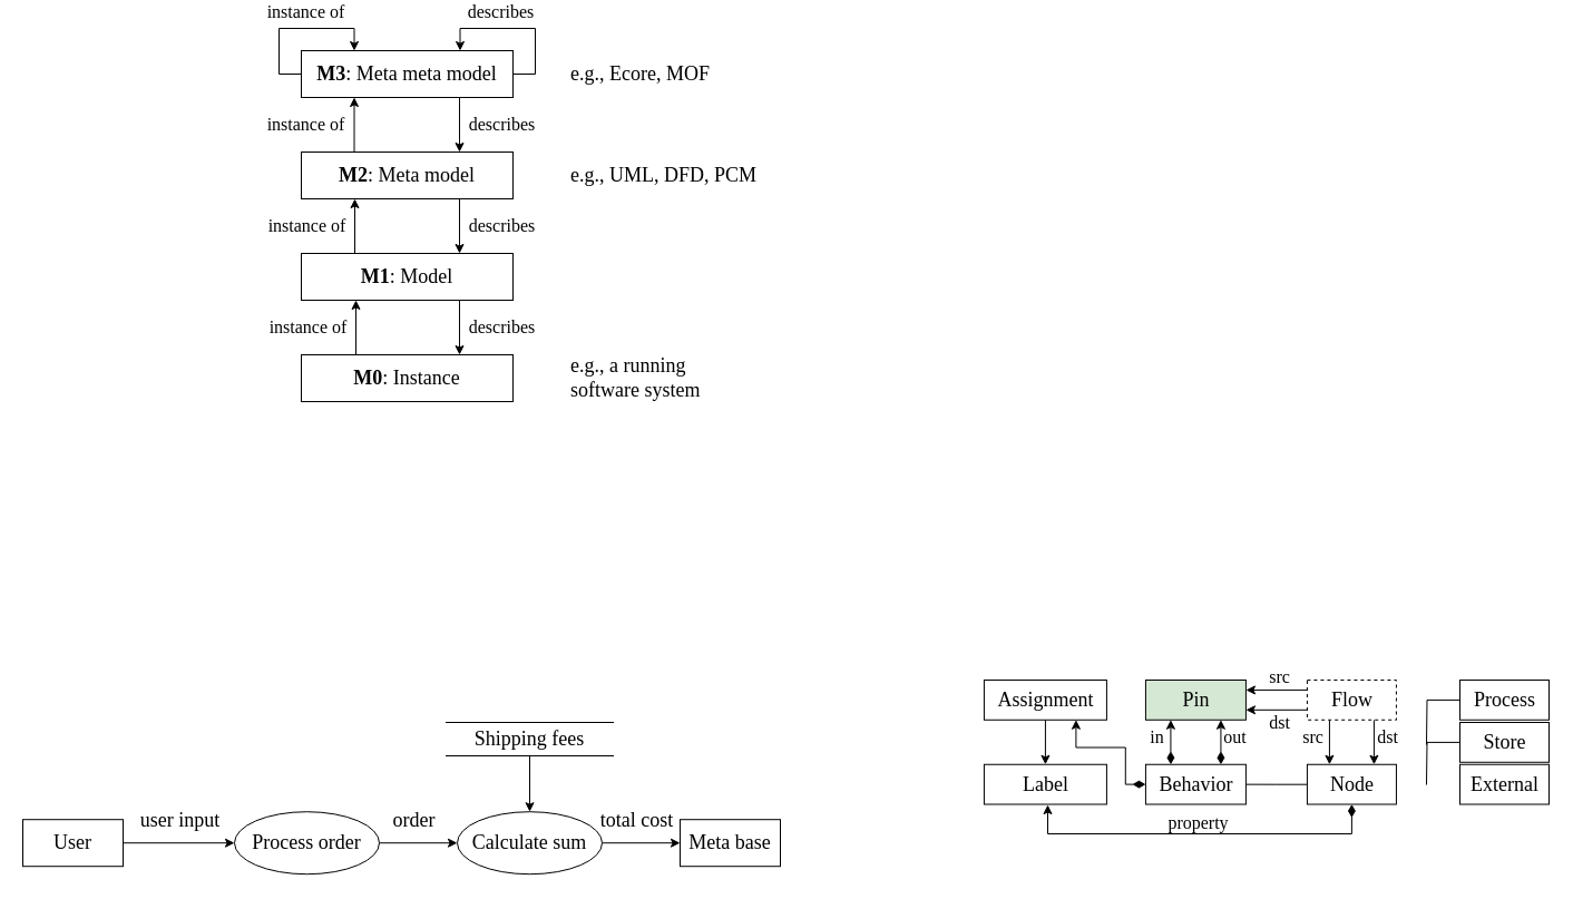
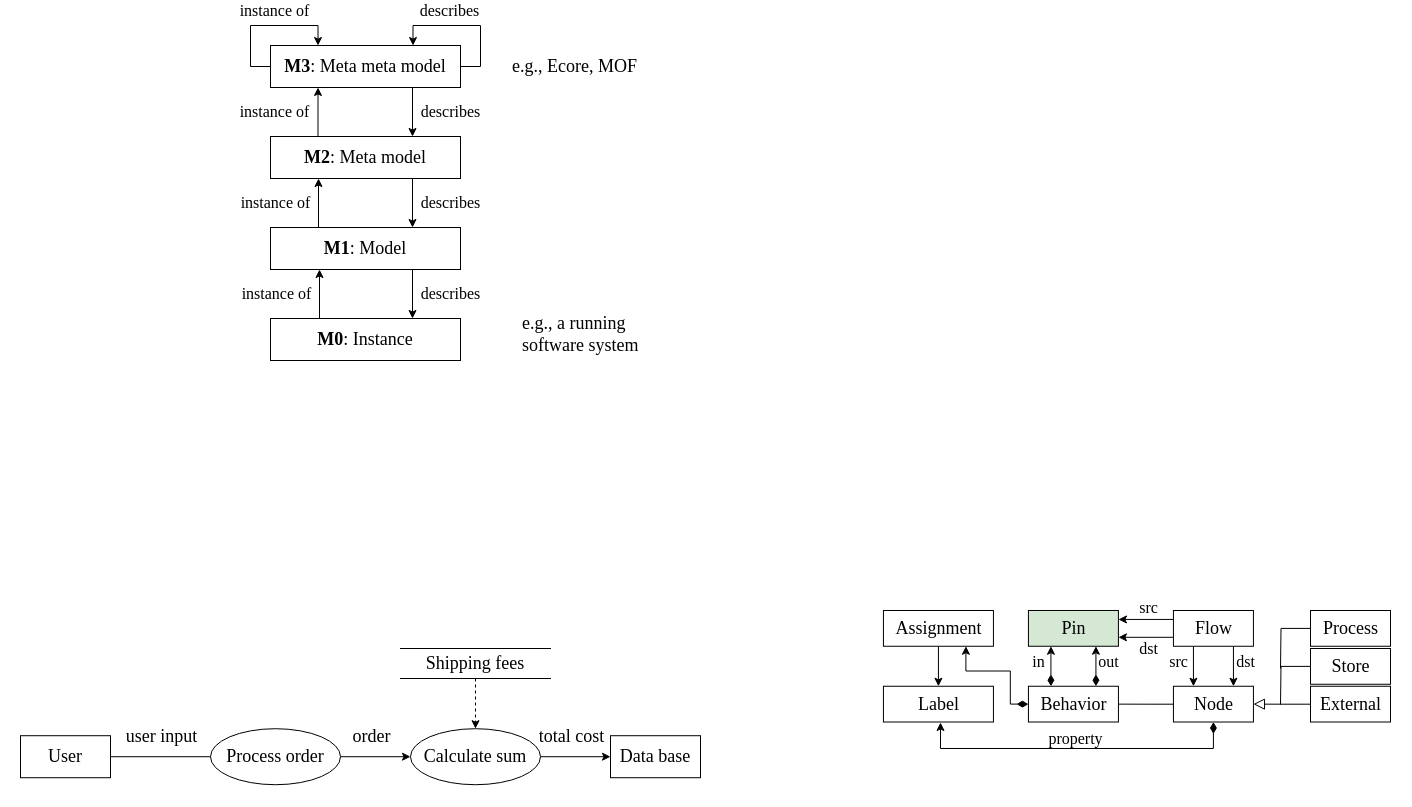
- <mxCell id="19" value="&lt;font face=&quot;Linux Libertine&quot; style=&quot;font-size: 18px&quot;&gt;e.g., UML, DFD, PCM&lt;/font&gt;" style="text;html=1;strokeColor=none;fillColor=none;align=left;verticalAlign=middle;whiteSpace=wrap;rounded=0;" parent="1" vertex="1"><mxGeometry x="510" y="142" width="170" height="20" as="geometry" /></mxCell>
- <mxCell id="20" value="&lt;font face=&quot;Linux Libertine&quot; style=&quot;font-size: 18px&quot;&gt;e.g., a running software system&lt;/font&gt;" style="text;html=1;strokeColor=none;fillColor=none;align=left;verticalAlign=middle;whiteSpace=wrap;rounded=0;" parent="1" vertex="1"><mxGeometry x="510" y="324" width="160" height="20" as="geometry" /></mxCell>
+ <mxCell id="20" value="&lt;font face=&quot;Linux Libertine&quot; style=&quot;font-size: 18px&quot;&gt;e.g., a running software system&lt;/font&gt;" style="text;html=1;strokeColor=none;fillColor=none;align=left;verticalAlign=middle;whiteSpace=wrap;rounded=0;" parent="1" vertex="1"><mxGeometry x="520" y="319" width="160" height="20" as="geometry" /></mxCell>
- <mxCell id="56" value="&lt;div style=&quot;text-align: left&quot;&gt;&lt;span style=&quot;font-size: 18px&quot;&gt;&lt;font face=&quot;Linux Libertine&quot;&gt;Flow&lt;/font&gt;&lt;/span&gt;&lt;/div&gt;" style="html=1;fillColor=#FFFFFF;dashed=1;" vertex="1" parent="1"><mxGeometry x="1172.93" y="604.99" width="80" height="35.76" as="geometry" /></mxCell>
+ <mxCell id="56" value="&lt;div style=&quot;text-align: left&quot;&gt;&lt;span style=&quot;font-size: 18px&quot;&gt;&lt;font face=&quot;Linux Libertine&quot;&gt;Flow&lt;/font&gt;&lt;/span&gt;&lt;/div&gt;" style="html=1;fillColor=#FFFFFF;" vertex="1" parent="1"><mxGeometry x="1172.93" y="604.99" width="80" height="35.76" as="geometry" /></mxCell>
- <mxCell id="28" style="edgeStyle=orthogonalEdgeStyle;rounded=0;orthogonalLoop=1;jettySize=auto;html=1;entryX=0.5;entryY=0;entryDx=0;entryDy=0;" edge="1" parent="1" source="29" target="35"><mxGeometry relative="1" as="geometry" /></mxCell>
+ <mxCell id="28" style="edgeStyle=orthogonalEdgeStyle;rounded=0;orthogonalLoop=1;jettySize=auto;html=1;entryX=0.5;entryY=0;entryDx=0;entryDy=0;dashed=1;" edge="1" parent="1" source="29" target="35"><mxGeometry relative="1" as="geometry" /></mxCell>
+ <mxCell id="64" style="edgeStyle=orthogonalEdgeStyle;rounded=0;orthogonalLoop=1;jettySize=auto;html=1;entryX=1;entryY=0.5;entryDx=0;entryDy=0;endArrow=block;endFill=0;startSize=10;endSize=9;" edge="1" parent="1" source="65" target="58"><mxGeometry relative="1" as="geometry" /></mxCell>
- <mxCell id="25" style="edgeStyle=orthogonalEdgeStyle;rounded=0;orthogonalLoop=1;jettySize=auto;html=1;entryX=0;entryY=0.5;entryDx=0;entryDy=0;" edge="1" parent="1" source="27" target="32"><mxGeometry relative="1" as="geometry" /></mxCell>
+ <mxCell id="25" style="edgeStyle=orthogonalEdgeStyle;rounded=0;orthogonalLoop=1;jettySize=auto;html=1;entryX=0;entryY=0.5;entryDx=0;entryDy=0;endArrow=none;" edge="1" parent="1" source="27" target="32"><mxGeometry relative="1" as="geometry" /></mxCell>
- <mxCell id="36" value="&lt;span style=&quot;font-family: &amp;#34;linux libertine&amp;#34; ; font-size: 18px ; text-align: left&quot;&gt;Meta base&lt;/span&gt;" style="rounded=0;whiteSpace=wrap;html=1;" vertex="1" parent="1"><mxGeometry x="610" y="730.21" width="90" height="42" as="geometry" /></mxCell>
+ <mxCell id="36" value="&lt;span style=&quot;font-family: &amp;#34;linux libertine&amp;#34; ; font-size: 18px ; text-align: left&quot;&gt;Data base&lt;/span&gt;" style="rounded=0;whiteSpace=wrap;html=1;" vertex="1" parent="1"><mxGeometry x="610" y="730.21" width="90" height="42" as="geometry" /></mxCell>
